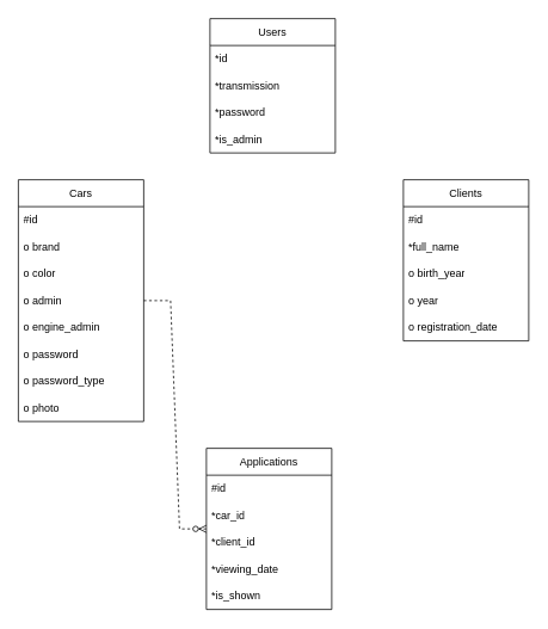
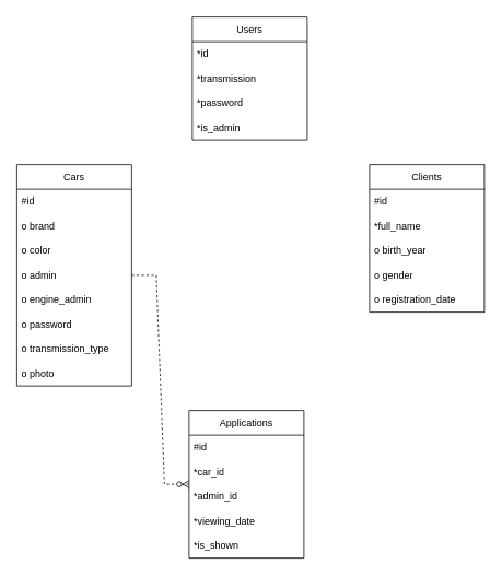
- <mxCell id="11" value="о&amp;nbsp;year" style="text;strokeColor=none;fillColor=none;align=left;verticalAlign=middle;spacingLeft=4;spacingRight=4;overflow=hidden;points=[[0,0.5],[1,0.5]];portConstraint=eastwest;rotatable=0;whiteSpace=wrap;html=1;" vertex="1" parent="7"><mxGeometry y="120" width="140" height="30" as="geometry" /></mxCell>
+ <mxCell id="11" value="о&amp;nbsp;gender" style="text;strokeColor=none;fillColor=none;align=left;verticalAlign=middle;spacingLeft=4;spacingRight=4;overflow=hidden;points=[[0,0.5],[1,0.5]];portConstraint=eastwest;rotatable=0;whiteSpace=wrap;html=1;" vertex="1" parent="7"><mxGeometry y="120" width="140" height="30" as="geometry" /></mxCell>
- <mxCell id="20" value="о&amp;nbsp;password_type" style="text;strokeColor=none;fillColor=none;align=left;verticalAlign=middle;spacingLeft=4;spacingRight=4;overflow=hidden;points=[[0,0.5],[1,0.5]];portConstraint=eastwest;rotatable=0;whiteSpace=wrap;html=1;" vertex="1" parent="13"><mxGeometry y="210" width="140" height="30" as="geometry" /></mxCell>
+ <mxCell id="20" value="о&amp;nbsp;transmission_type" style="text;strokeColor=none;fillColor=none;align=left;verticalAlign=middle;spacingLeft=4;spacingRight=4;overflow=hidden;points=[[0,0.5],[1,0.5]];portConstraint=eastwest;rotatable=0;whiteSpace=wrap;html=1;" vertex="1" parent="13"><mxGeometry y="210" width="140" height="30" as="geometry" /></mxCell>
- <mxCell id="25" value="*client_id" style="text;strokeColor=none;fillColor=none;align=left;verticalAlign=middle;spacingLeft=4;spacingRight=4;overflow=hidden;points=[[0,0.5],[1,0.5]];portConstraint=eastwest;rotatable=0;whiteSpace=wrap;html=1;" vertex="1" parent="22"><mxGeometry y="90" width="140" height="30" as="geometry" /></mxCell>
+ <mxCell id="25" value="*admin_id" style="text;strokeColor=none;fillColor=none;align=left;verticalAlign=middle;spacingLeft=4;spacingRight=4;overflow=hidden;points=[[0,0.5],[1,0.5]];portConstraint=eastwest;rotatable=0;whiteSpace=wrap;html=1;" vertex="1" parent="22"><mxGeometry y="90" width="140" height="30" as="geometry" /></mxCell>
